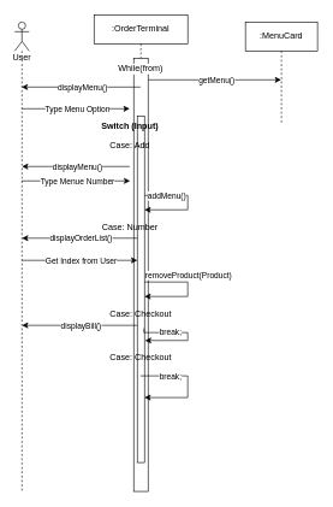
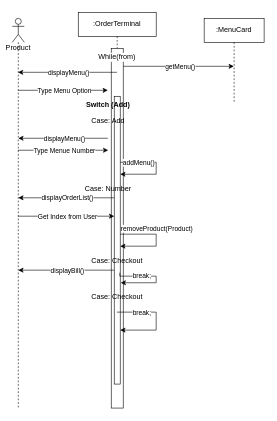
- <mxCell id="25" value="User" style="shape=umlLifeline;participant=umlActor;perimeter=lifelinePerimeter;whiteSpace=wrap;html=1;container=1;collapsible=0;recursiveResize=0;verticalAlign=top;spacingTop=36;outlineConnect=0;" vertex="1" parent="1"><mxGeometry x="20" y="30" width="20" height="650" as="geometry" /></mxCell>
+ <mxCell id="25" value="Product" style="shape=umlLifeline;participant=umlActor;perimeter=lifelinePerimeter;whiteSpace=wrap;html=1;container=1;collapsible=0;recursiveResize=0;verticalAlign=top;spacingTop=36;outlineConnect=0;" vertex="1" parent="1"><mxGeometry x="20" y="30" width="20" height="650" as="geometry" /></mxCell>
- <mxCell id="7" value="Switch (Input)" style="text;align=center;fontStyle=1;verticalAlign=middle;spacingLeft=3;spacingRight=3;strokeColor=none;rotatable=0;points=[[0,0.5],[1,0.5]];portConstraint=eastwest;" vertex="1" parent="2"><mxGeometry x="10" y="140" width="80" height="26" as="geometry" /></mxCell>
+ <mxCell id="7" value="Switch (Add)" style="text;align=center;fontStyle=1;verticalAlign=middle;spacingLeft=3;spacingRight=3;strokeColor=none;rotatable=0;points=[[0,0.5],[1,0.5]];portConstraint=eastwest;" vertex="1" parent="2"><mxGeometry x="10" y="140" width="80" height="26" as="geometry" /></mxCell>
